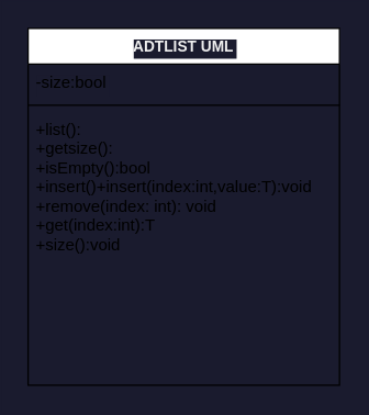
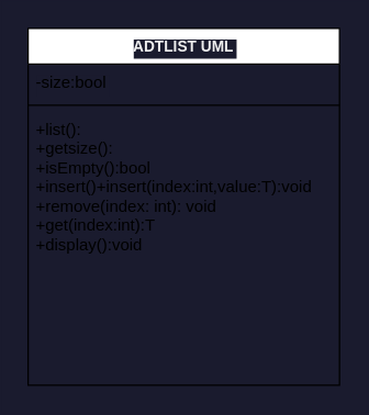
- <mxCell id="5" value="+list():&#10;+getsize():&#10;+isEmpty():bool&#10;+insert()+insert(index:int,value:T):void&#10;+remove(index: int): void&#10;+get(index:int):T&#10;+size():void                                    &#10;&#10;&#10; &#10; &#10;" style="text;strokeColor=none;fillColor=none;align=left;verticalAlign=top;spacingLeft=4;spacingRight=4;overflow=hidden;rotatable=0;points=[[0,0.5],[1,0.5]];portConstraint=eastwest;fontSize=12;" vertex="1" parent="2"><mxGeometry y="60" width="227" height="200" as="geometry" /></mxCell>
+ <mxCell id="5" value="+list():&#10;+getsize():&#10;+isEmpty():bool&#10;+insert()+insert(index:int,value:T):void&#10;+remove(index: int): void&#10;+get(index:int):T&#10;+display():void                                    &#10;&#10;&#10; &#10; &#10;" style="text;strokeColor=none;fillColor=none;align=left;verticalAlign=top;spacingLeft=4;spacingRight=4;overflow=hidden;rotatable=0;points=[[0,0.5],[1,0.5]];portConstraint=eastwest;fontSize=12;" vertex="1" parent="2"><mxGeometry y="60" width="227" height="200" as="geometry" /></mxCell>
